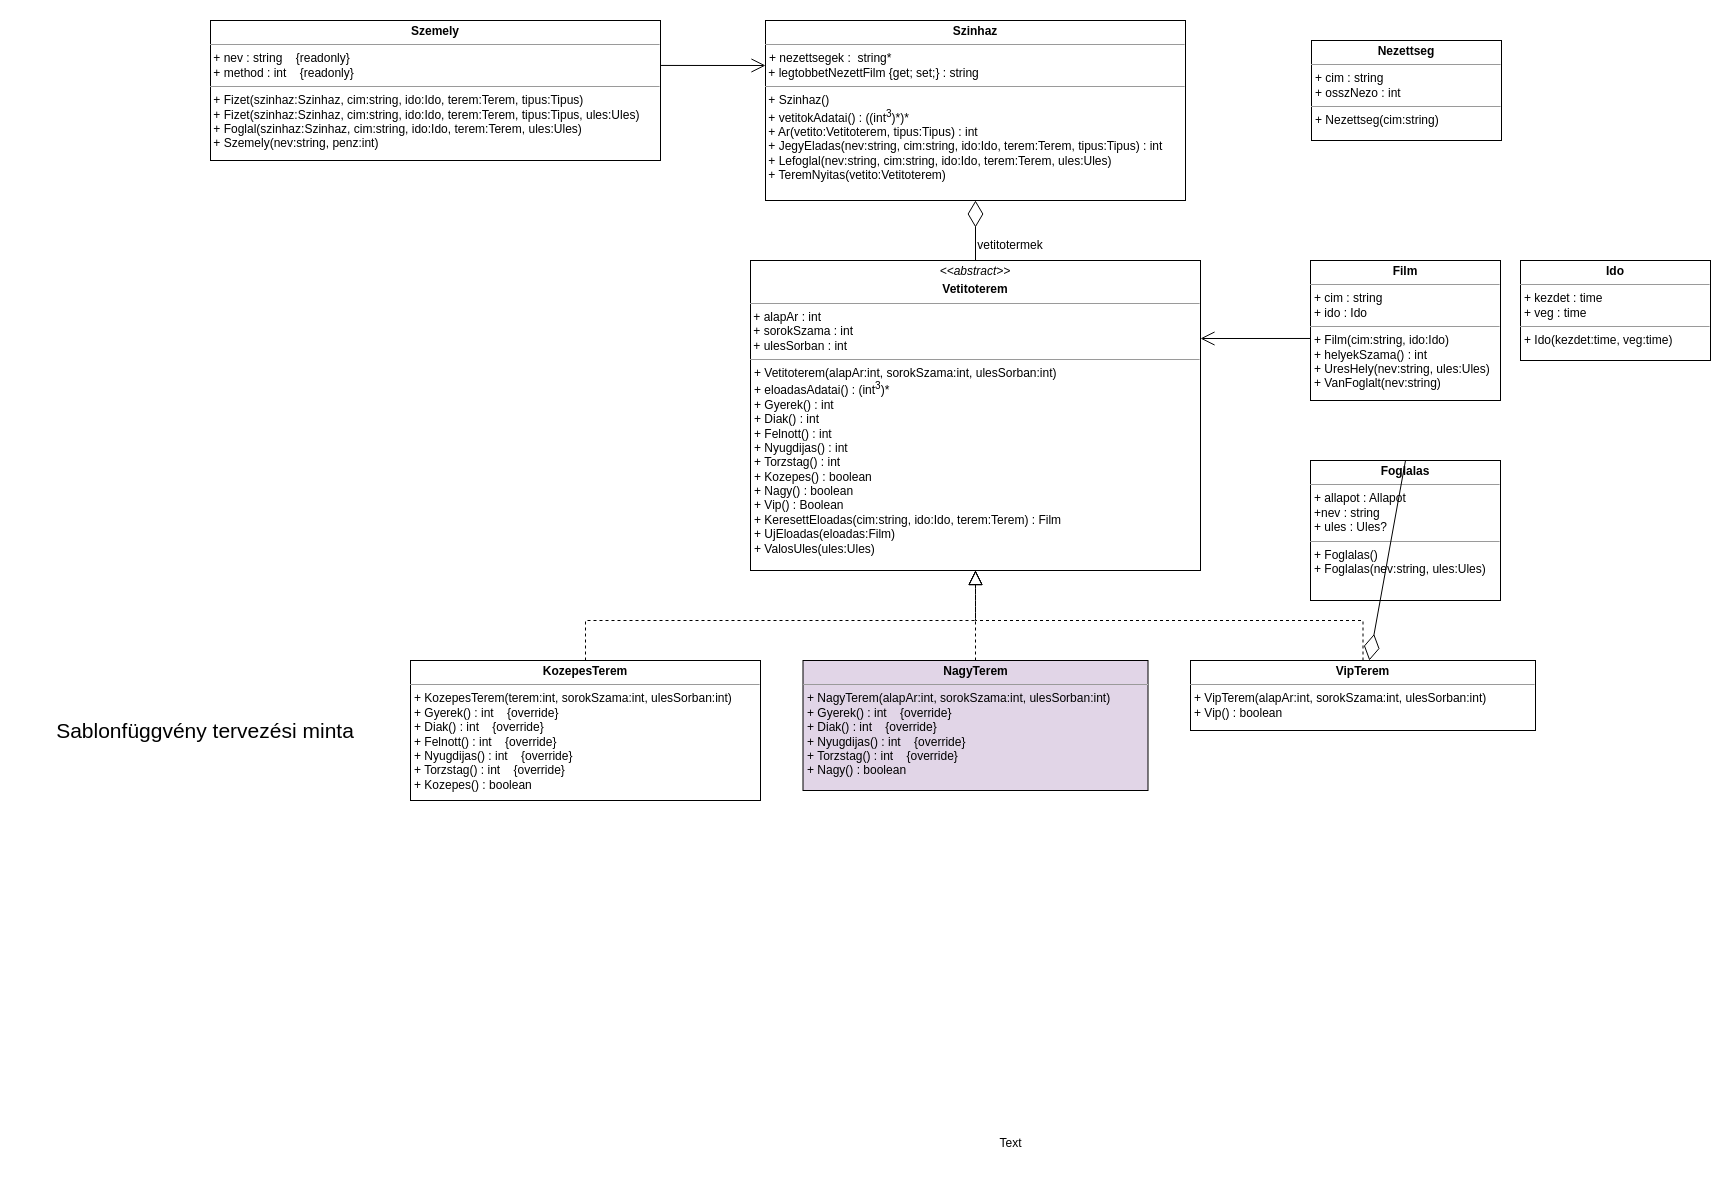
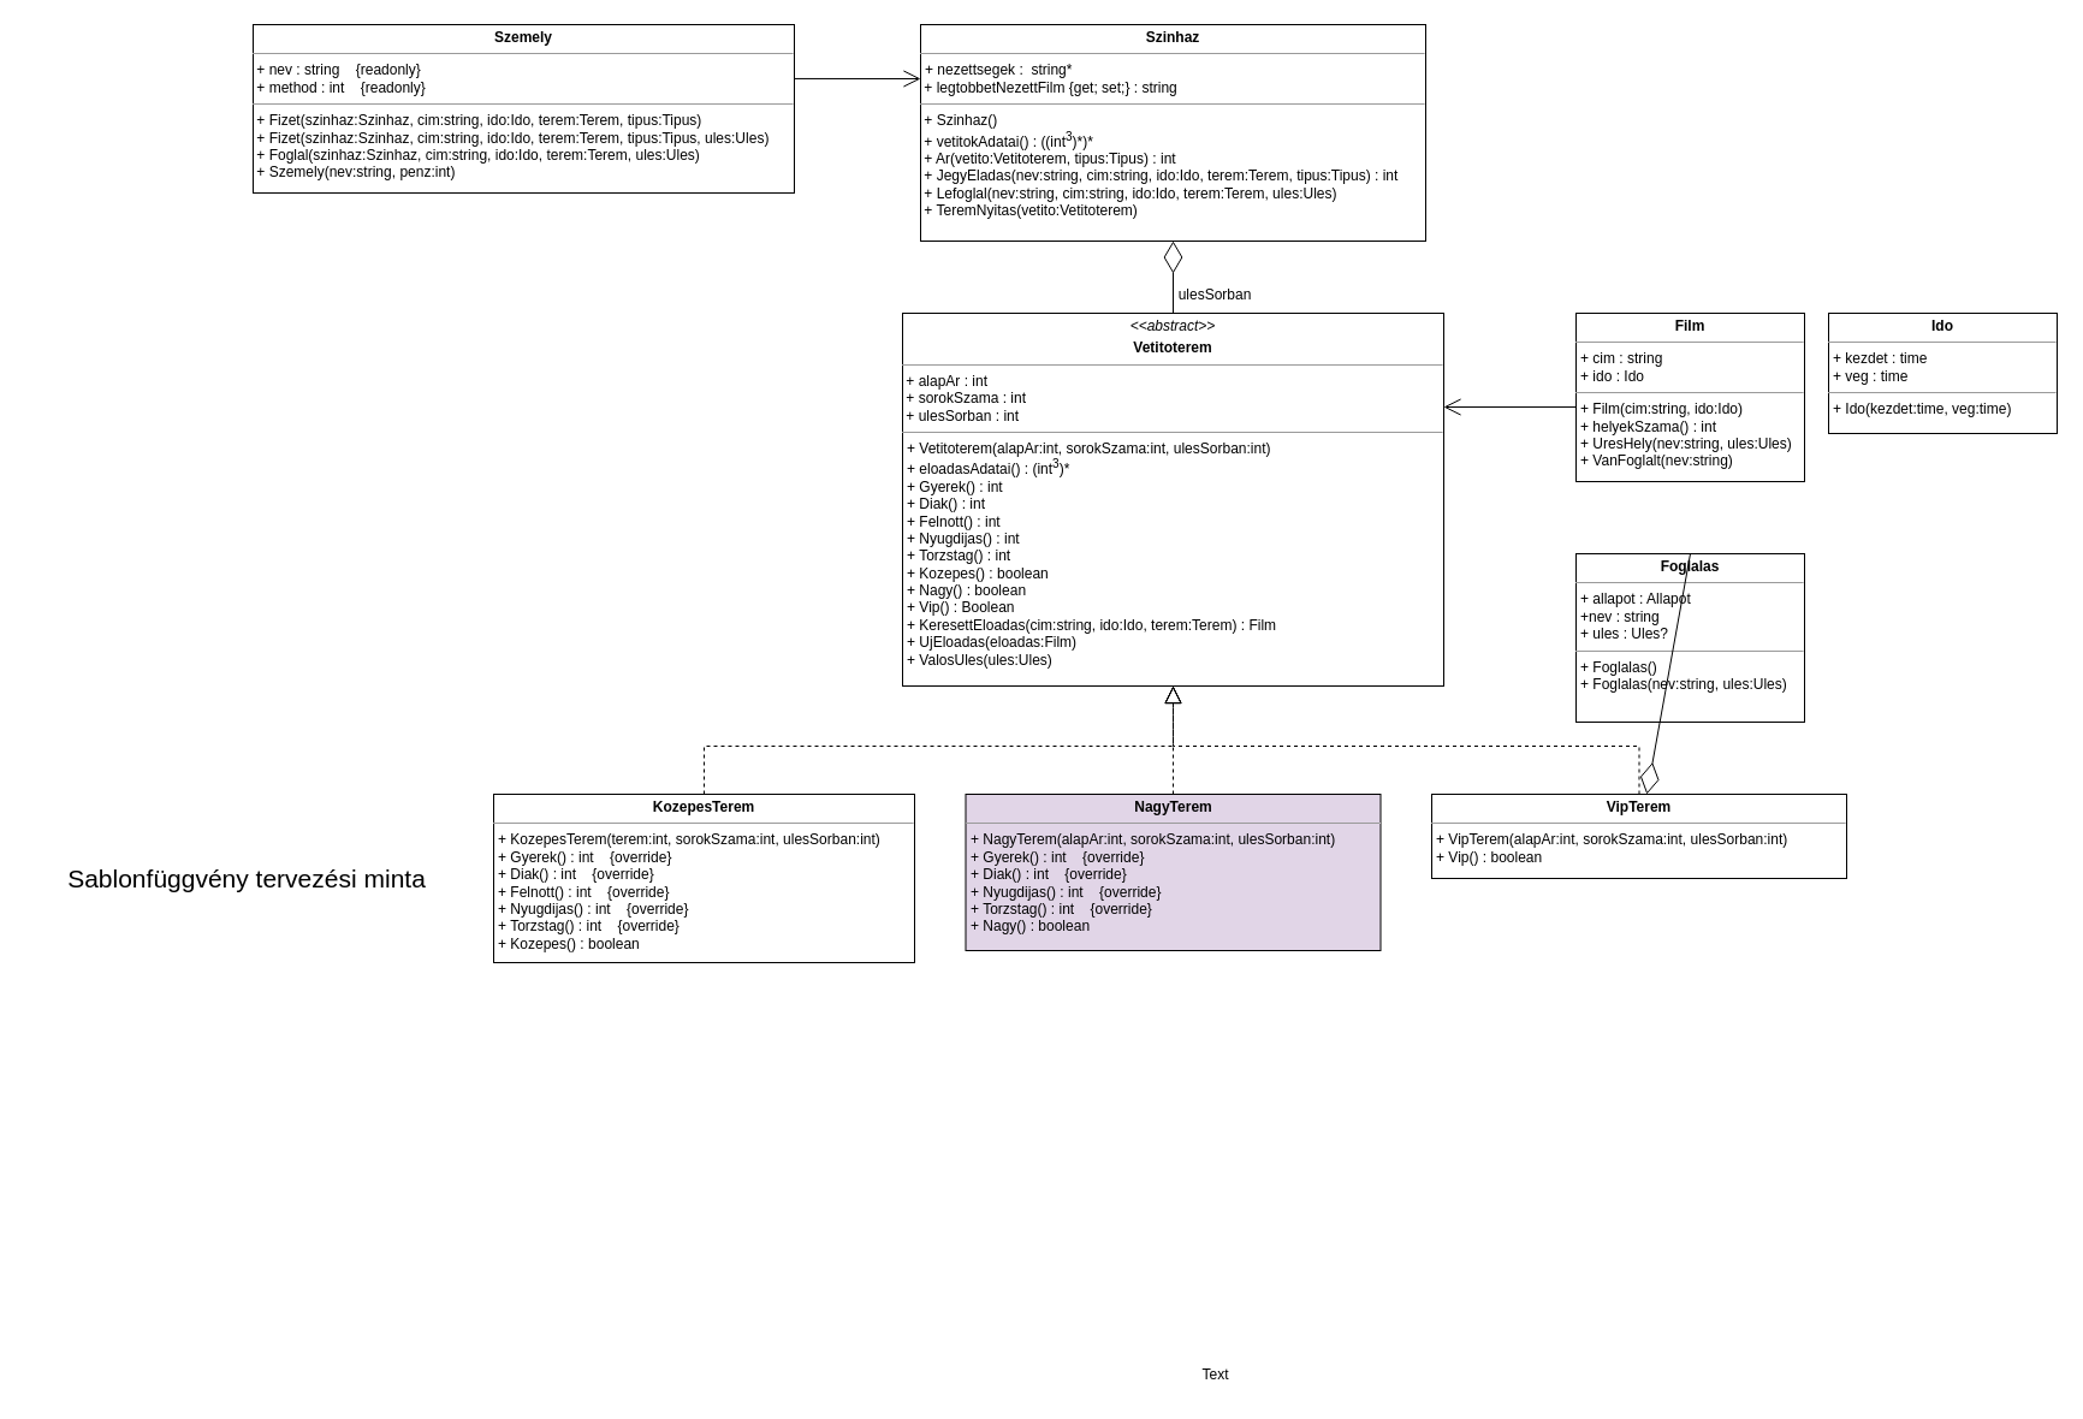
- <mxCell id="21" value="&lt;p style=&quot;margin:0px;margin-top:4px;text-align:center;&quot;&gt;&lt;b&gt;Nezettseg&lt;/b&gt;&lt;br&gt;&lt;/p&gt;&lt;hr size=&quot;1&quot;&gt;&lt;p style=&quot;margin:0px;margin-left:4px;&quot;&gt;+ cim : string&lt;/p&gt;&lt;p style=&quot;margin:0px;margin-left:4px;&quot;&gt;+ osszNezo : int&lt;br&gt;&lt;/p&gt;&lt;hr size=&quot;1&quot;&gt;&lt;p style=&quot;margin:0px;margin-left:4px;&quot;&gt;+ Nezettseg(cim:string)&lt;br&gt;&lt;/p&gt;" style="verticalAlign=top;align=left;overflow=fill;fontSize=12;fontFamily=Helvetica;html=1;whiteSpace=wrap;" vertex="1" parent="1"><mxGeometry x="1311" y="40" width="190" height="100" as="geometry" /></mxCell>
- <mxCell id="19" value="vetitotermek" style="text;html=1;strokeColor=none;fillColor=none;align=center;verticalAlign=middle;whiteSpace=wrap;rounded=0;" vertex="1" parent="1"><mxGeometry x="980" y="230" width="60" height="30" as="geometry" /></mxCell>
+ <mxCell id="19" value="ulesSorban" style="text;html=1;strokeColor=none;fillColor=none;align=center;verticalAlign=middle;whiteSpace=wrap;rounded=0;" vertex="1" parent="1"><mxGeometry x="980" y="230" width="60" height="30" as="geometry" /></mxCell>
